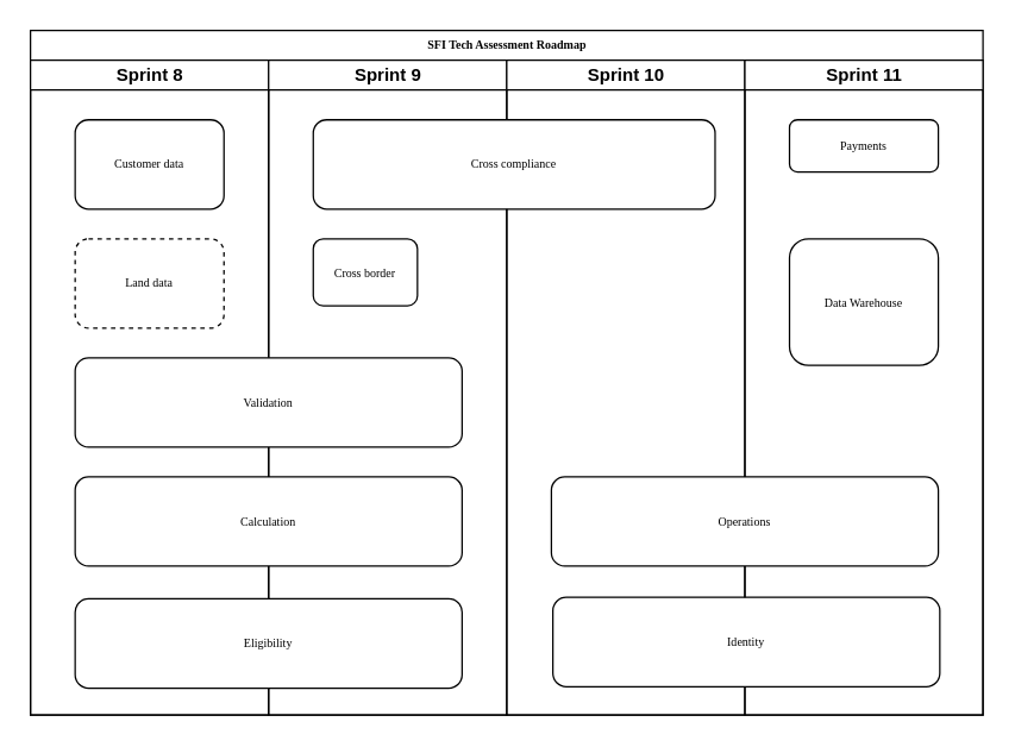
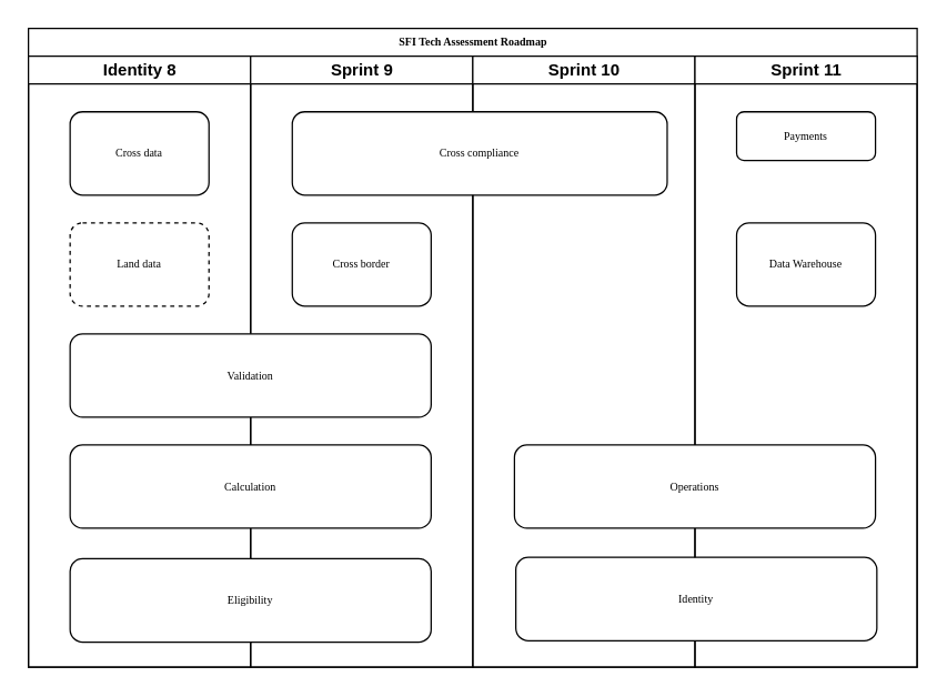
- <mxCell id="3" value="Sprint 8" style="swimlane;html=1;startSize=20;" parent="2" vertex="1"><mxGeometry y="20" width="160" height="440" as="geometry" /></mxCell>
+ <mxCell id="3" value="Identity 8" style="swimlane;html=1;startSize=20;" parent="2" vertex="1"><mxGeometry y="20" width="160" height="440" as="geometry" /></mxCell>
- <mxCell id="4" value="Customer data" style="rounded=1;whiteSpace=wrap;html=1;shadow=0;labelBackgroundColor=none;strokeWidth=1;fontFamily=Verdana;fontSize=8;align=center;" parent="3" vertex="1"><mxGeometry x="30" y="40" width="100" height="60" as="geometry" /></mxCell>
+ <mxCell id="4" value="Cross data" style="rounded=1;whiteSpace=wrap;html=1;shadow=0;labelBackgroundColor=none;strokeWidth=1;fontFamily=Verdana;fontSize=8;align=center;" parent="3" vertex="1"><mxGeometry x="30" y="40" width="100" height="60" as="geometry" /></mxCell>
- <mxCell id="7" value="Cross border" style="rounded=1;whiteSpace=wrap;html=1;shadow=0;labelBackgroundColor=none;strokeWidth=1;fontFamily=Verdana;fontSize=8;align=center;" vertex="1" parent="6"><mxGeometry x="30" y="120" width="70" height="45" as="geometry" /></mxCell>
+ <mxCell id="7" value="Cross border" style="rounded=1;whiteSpace=wrap;html=1;shadow=0;labelBackgroundColor=none;strokeWidth=1;fontFamily=Verdana;fontSize=8;align=center;" vertex="1" parent="6"><mxGeometry x="30" y="120" width="100" height="60" as="geometry" /></mxCell>
- <mxCell id="13" value="Data Warehouse" style="rounded=1;whiteSpace=wrap;html=1;shadow=0;labelBackgroundColor=none;strokeWidth=1;fontFamily=Verdana;fontSize=8;align=center;" vertex="1" parent="11"><mxGeometry x="30" y="120" width="100" height="85" as="geometry" /></mxCell>
+ <mxCell id="13" value="Data Warehouse" style="rounded=1;whiteSpace=wrap;html=1;shadow=0;labelBackgroundColor=none;strokeWidth=1;fontFamily=Verdana;fontSize=8;align=center;" vertex="1" parent="11"><mxGeometry x="30" y="120" width="100" height="60" as="geometry" /></mxCell>
